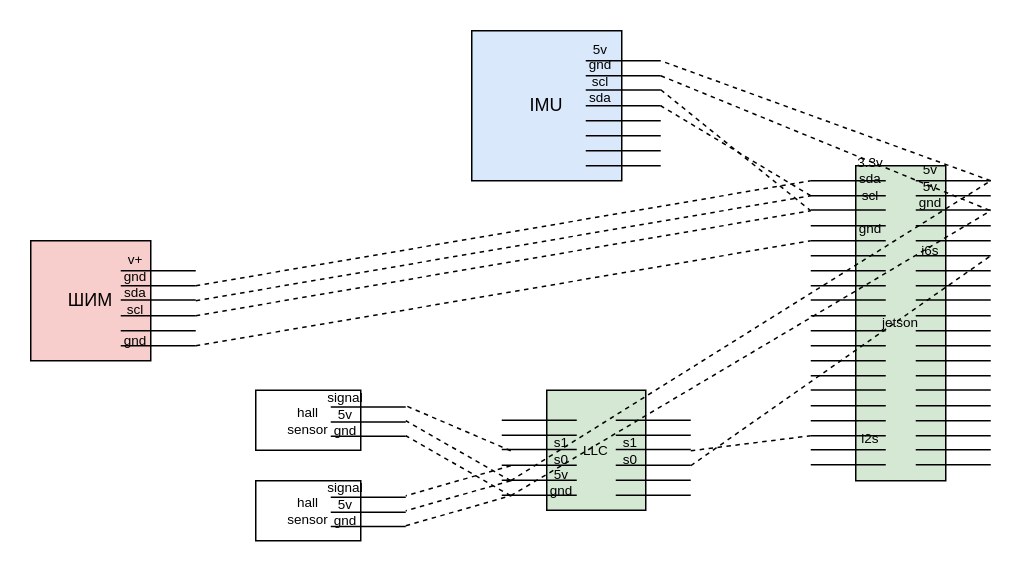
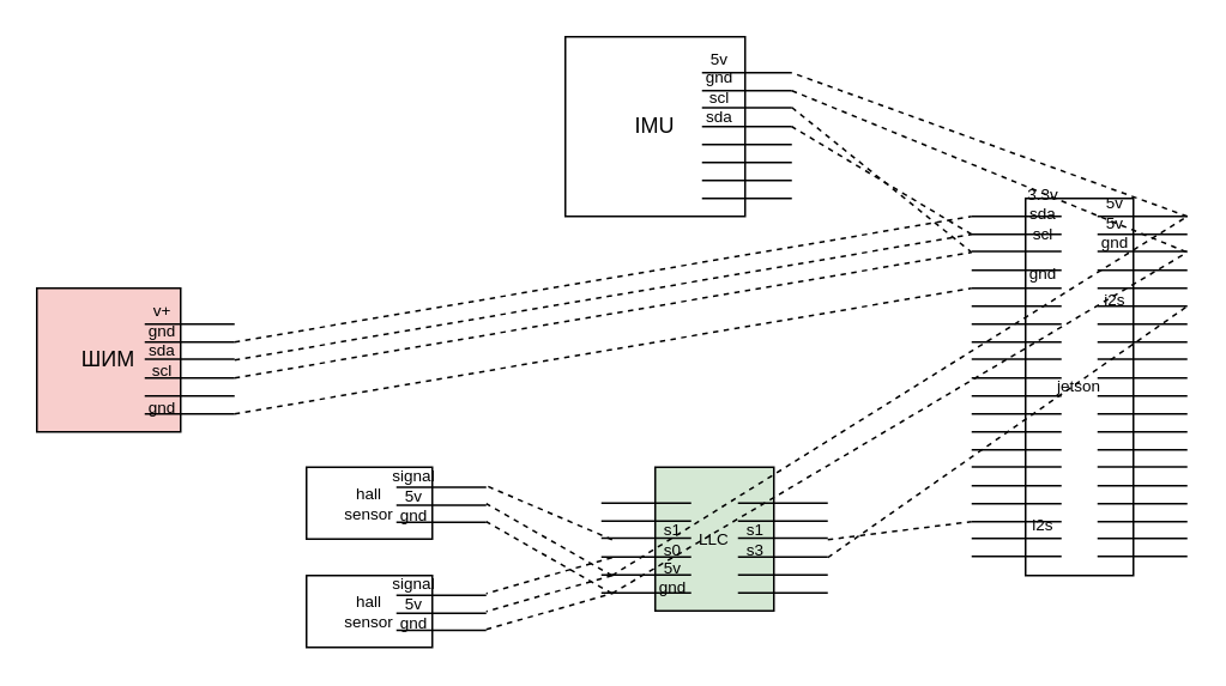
- <mxCell id="92" value="IMU" style="whiteSpace=wrap;html=1;aspect=fixed;fillColor=#dae8fc;" parent="1" vertex="1"><mxGeometry x="314" y="20" width="100" height="100" as="geometry" /></mxCell>
+ <mxCell id="92" value="IMU" style="whiteSpace=wrap;html=1;aspect=fixed;" parent="1" vertex="1"><mxGeometry x="314" y="20" width="100" height="100" as="geometry" /></mxCell>
- <mxCell id="17" value="5v&lt;br style=&quot;font-size: 9px&quot;&gt;5v&lt;br style=&quot;font-size: 9px&quot;&gt;gnd&lt;br style=&quot;font-size: 9px&quot;&gt;&lt;br style=&quot;font-size: 9px&quot;&gt;&lt;br style=&quot;font-size: 9px&quot;&gt;i6s" style="text;html=1;strokeColor=none;fillColor=none;align=center;verticalAlign=middle;whiteSpace=wrap;rounded=0;fontSize=9;" parent="1" vertex="1"><mxGeometry x="600" y="130" width="40" height="20" as="geometry" /></mxCell>
+ <mxCell id="17" value="5v&lt;br style=&quot;font-size: 9px&quot;&gt;5v&lt;br style=&quot;font-size: 9px&quot;&gt;gnd&lt;br style=&quot;font-size: 9px&quot;&gt;&lt;br style=&quot;font-size: 9px&quot;&gt;&lt;br style=&quot;font-size: 9px&quot;&gt;i2s" style="text;html=1;strokeColor=none;fillColor=none;align=center;verticalAlign=middle;whiteSpace=wrap;rounded=0;fontSize=9;" parent="1" vertex="1"><mxGeometry x="600" y="130" width="40" height="20" as="geometry" /></mxCell>
- <mxCell id="10" value="jetson" style="rounded=0;whiteSpace=wrap;html=1;fontSize=9;fillColor=#d5e8d4;" parent="1" vertex="1"><mxGeometry x="570" y="110" width="60" height="210" as="geometry" /></mxCell>
+ <mxCell id="10" value="jetson" style="rounded=0;whiteSpace=wrap;html=1;fontSize=9;" parent="1" vertex="1"><mxGeometry x="570" y="110" width="60" height="210" as="geometry" /></mxCell>
- <mxCell id="41" value="&lt;br style=&quot;font-size: 9px&quot;&gt;&lt;br style=&quot;font-size: 9px&quot;&gt;s1&lt;br style=&quot;font-size: 9px&quot;&gt;s0&lt;br&gt;&lt;br&gt;&lt;br style=&quot;font-size: 9px&quot;&gt;" style="text;html=1;strokeColor=none;fillColor=none;align=center;verticalAlign=middle;whiteSpace=wrap;rounded=0;fontSize=9;" parent="1" vertex="1"><mxGeometry x="400" y="289.67" width="40" height="20" as="geometry" /></mxCell>
+ <mxCell id="41" value="&lt;br style=&quot;font-size: 9px&quot;&gt;&lt;br style=&quot;font-size: 9px&quot;&gt;s1&lt;br style=&quot;font-size: 9px&quot;&gt;s3&lt;br&gt;&lt;br&gt;&lt;br style=&quot;font-size: 9px&quot;&gt;" style="text;html=1;strokeColor=none;fillColor=none;align=center;verticalAlign=middle;whiteSpace=wrap;rounded=0;fontSize=9;" parent="1" vertex="1"><mxGeometry x="400" y="289.67" width="40" height="20" as="geometry" /></mxCell>
